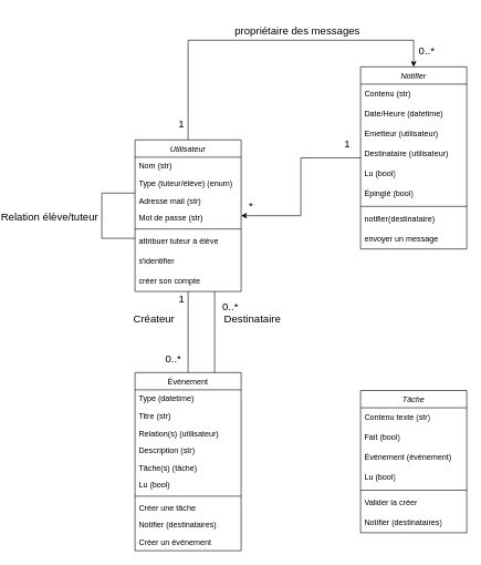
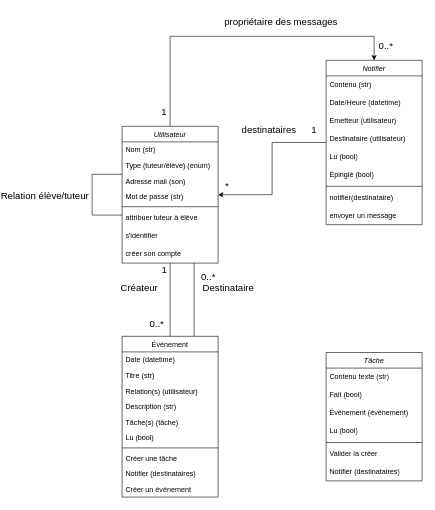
- <mxCell id="52" value="propriétaire des messages" style="text;html=1;align=center;verticalAlign=middle;whiteSpace=wrap;rounded=0;fontSize=16;" vertex="1" parent="1"><mxGeometry x="190" y="30" width="250" height="30" as="geometry" /></mxCell>
+ <mxCell id="52" value="propriétaire des messages" style="text;html=1;align=center;verticalAlign=middle;whiteSpace=wrap;rounded=0;fontSize=16;" vertex="1" parent="1"><mxGeometry x="210" y="20" width="250" height="30" as="geometry" /></mxCell>
+ <mxCell id="56" value="destinataires" style="text;html=1;align=center;verticalAlign=middle;whiteSpace=wrap;rounded=0;fontSize=16;" vertex="1" parent="1"><mxGeometry x="260" y="200" width="110" height="30" as="geometry" /></mxCell>
- <mxCell id="5" value="Adresse mail (str)" style="text;align=left;verticalAlign=top;spacingLeft=4;spacingRight=4;overflow=hidden;rotatable=0;points=[[0,0.5],[1,0.5]];portConstraint=eastwest;rounded=0;shadow=0;html=0;" parent="2" vertex="1"><mxGeometry y="78" width="160" height="26" as="geometry" /></mxCell>
+ <mxCell id="5" value="Adresse mail (son)" style="text;align=left;verticalAlign=top;spacingLeft=4;spacingRight=4;overflow=hidden;rotatable=0;points=[[0,0.5],[1,0.5]];portConstraint=eastwest;rounded=0;shadow=0;html=0;" parent="2" vertex="1"><mxGeometry y="78" width="160" height="26" as="geometry" /></mxCell>
- <mxCell id="12" value="Type (datetime)" style="text;align=left;verticalAlign=top;spacingLeft=4;spacingRight=4;overflow=hidden;rotatable=0;points=[[0,0.5],[1,0.5]];portConstraint=eastwest;" parent="11" vertex="1"><mxGeometry y="26" width="160" height="26" as="geometry" /></mxCell>
+ <mxCell id="12" value="Date (datetime)" style="text;align=left;verticalAlign=top;spacingLeft=4;spacingRight=4;overflow=hidden;rotatable=0;points=[[0,0.5],[1,0.5]];portConstraint=eastwest;" parent="11" vertex="1"><mxGeometry y="26" width="160" height="26" as="geometry" /></mxCell>
